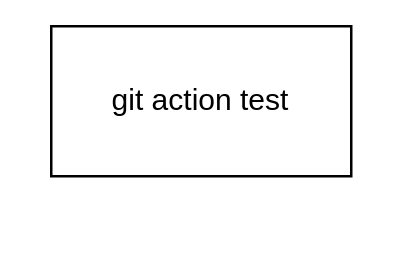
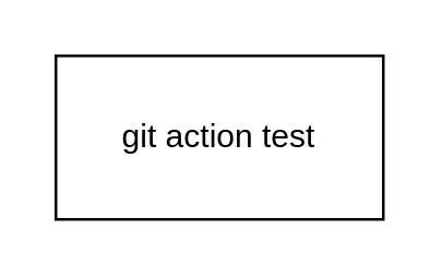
- <mxCell id="2" value="git action test" style="rounded=0;whiteSpace=wrap;html=1;" vertex="1" parent="1"><mxGeometry x="20" y="10" width="120" height="60" as="geometry" /></mxCell>
+ <mxCell id="2" value="git action test" style="rounded=0;whiteSpace=wrap;html=1;" vertex="1" parent="1"><mxGeometry x="20" y="20" width="120" height="60" as="geometry" /></mxCell>
